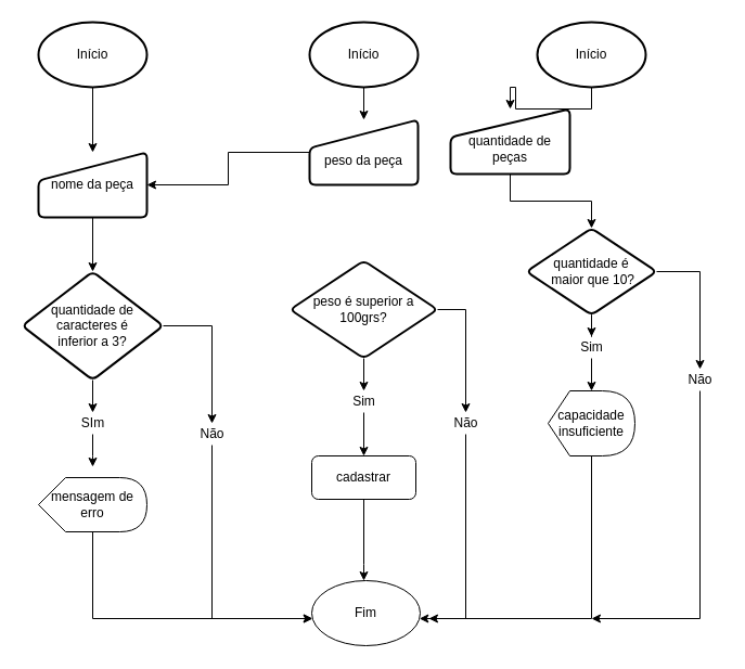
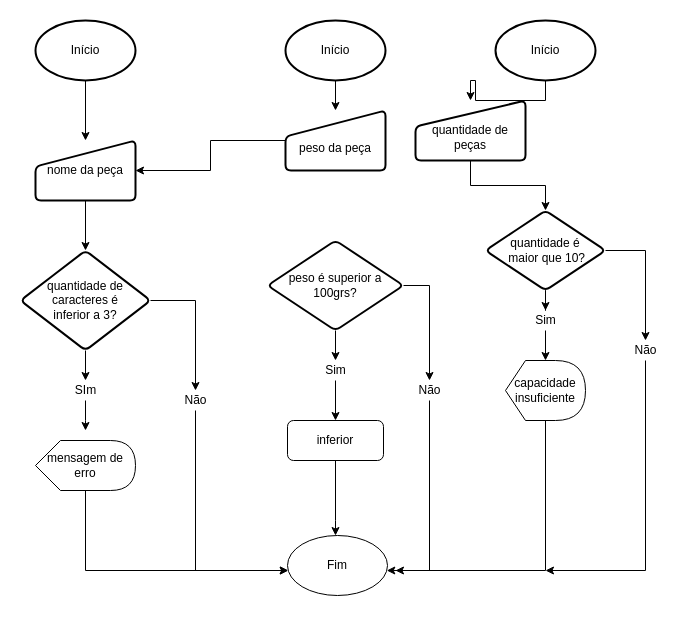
- <mxCell id="28" value="cadastrar" style="rounded=1;whiteSpace=wrap;html=1;" parent="1" vertex="1"><mxGeometry x="287" y="420" width="96" height="40" as="geometry" /></mxCell>
+ <mxCell id="28" value="inferior" style="rounded=1;whiteSpace=wrap;html=1;" parent="1" vertex="1"><mxGeometry x="287" y="420" width="96" height="40" as="geometry" /></mxCell>
